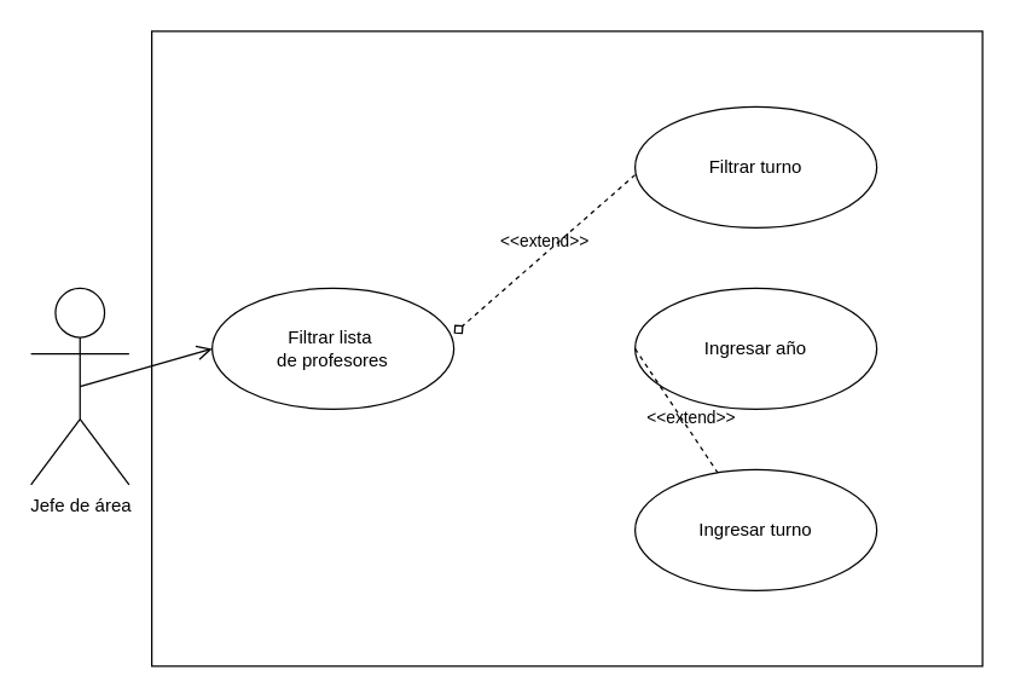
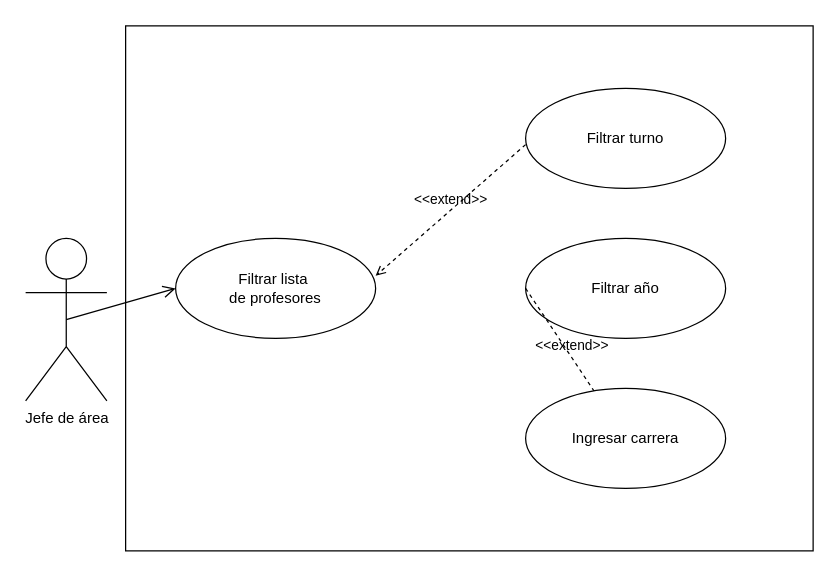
- <mxCell id="18" value="&amp;lt;&amp;lt;extend&amp;gt;&amp;gt;" style="html=1;verticalAlign=bottom;labelBackgroundColor=none;endArrow=diamond;endFill=0;dashed=1;rounded=0;exitX=0;exitY=0.75;exitDx=0;exitDy=0;entryX=1;entryY=0;entryDx=0;entryDy=0;" edge="1" parent="1" source="13" target="6"><mxGeometry x="0.004" width="160" relative="1" as="geometry"><mxPoint x="430" y="240" as="sourcePoint" /><mxPoint x="350" y="240" as="targetPoint" /><mxPoint as="offset" /></mxGeometry></mxCell>
+ <mxCell id="18" value="&amp;lt;&amp;lt;extend&amp;gt;&amp;gt;" style="html=1;verticalAlign=bottom;labelBackgroundColor=none;endArrow=open;endFill=0;dashed=1;rounded=0;exitX=0;exitY=0.75;exitDx=0;exitDy=0;entryX=1;entryY=0;entryDx=0;entryDy=0;" edge="1" parent="1" source="13" target="6"><mxGeometry x="0.004" width="160" relative="1" as="geometry"><mxPoint x="430" y="240" as="sourcePoint" /><mxPoint x="350" y="240" as="targetPoint" /><mxPoint as="offset" /></mxGeometry></mxCell>
- <mxCell id="9" value="Ingresar año" style="html=1;strokeColor=none;fillColor=none;align=center;verticalAlign=middle;rotatable=0;whiteSpace=wrap;" vertex="1" parent="8"><mxGeometry y="30" width="160" height="20" as="geometry" /></mxCell>
+ <mxCell id="9" value="Filtrar año" style="html=1;strokeColor=none;fillColor=none;align=center;verticalAlign=middle;rotatable=0;whiteSpace=wrap;" vertex="1" parent="8"><mxGeometry y="30" width="160" height="20" as="geometry" /></mxCell>
- <mxCell id="16" value="Ingresar turno" style="html=1;strokeColor=none;fillColor=none;align=center;verticalAlign=middle;rotatable=0;whiteSpace=wrap;" vertex="1" parent="15"><mxGeometry y="30" width="160" height="20" as="geometry" /></mxCell>
+ <mxCell id="16" value="Ingresar carrera" style="html=1;strokeColor=none;fillColor=none;align=center;verticalAlign=middle;rotatable=0;whiteSpace=wrap;" vertex="1" parent="15"><mxGeometry y="30" width="160" height="20" as="geometry" /></mxCell>
